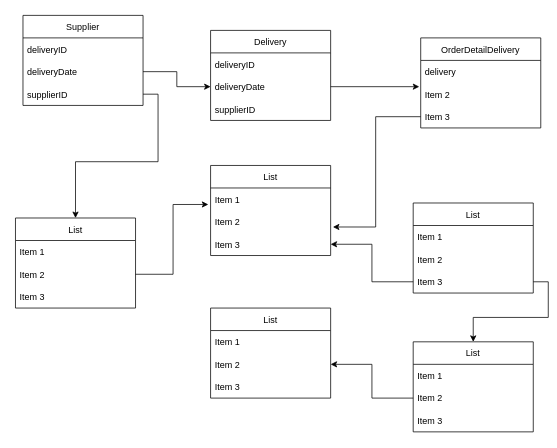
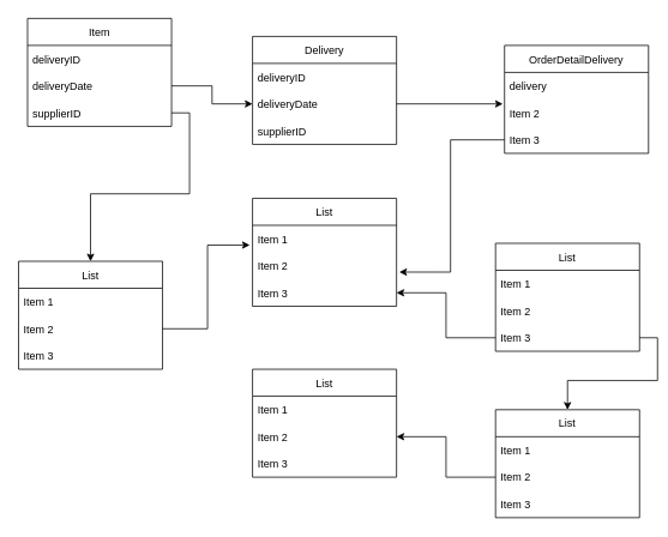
- <mxCell id="2" value="Supplier" style="swimlane;fontStyle=0;childLayout=stackLayout;horizontal=1;startSize=30;horizontalStack=0;resizeParent=1;resizeParentMax=0;resizeLast=0;collapsible=1;marginBottom=0;" parent="1" vertex="1"><mxGeometry x="30" y="20" width="160" height="120" as="geometry" /></mxCell>
+ <mxCell id="2" value="Item" style="swimlane;fontStyle=0;childLayout=stackLayout;horizontal=1;startSize=30;horizontalStack=0;resizeParent=1;resizeParentMax=0;resizeLast=0;collapsible=1;marginBottom=0;" parent="1" vertex="1"><mxGeometry x="30" y="20" width="160" height="120" as="geometry" /></mxCell>
